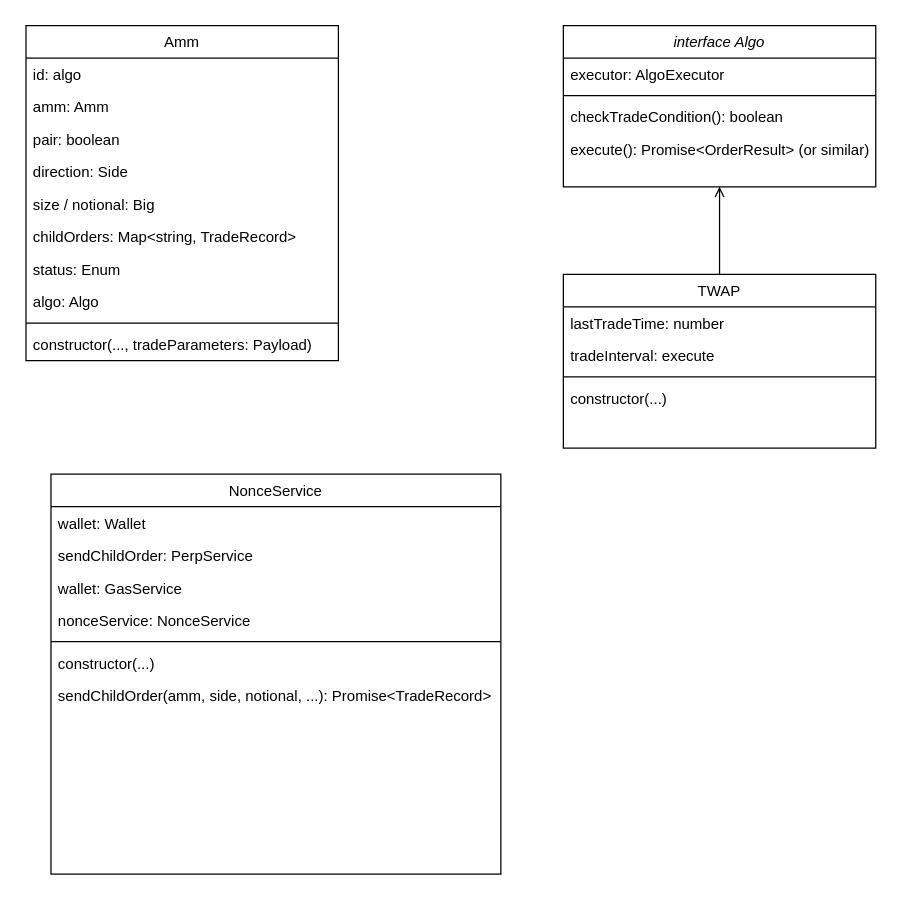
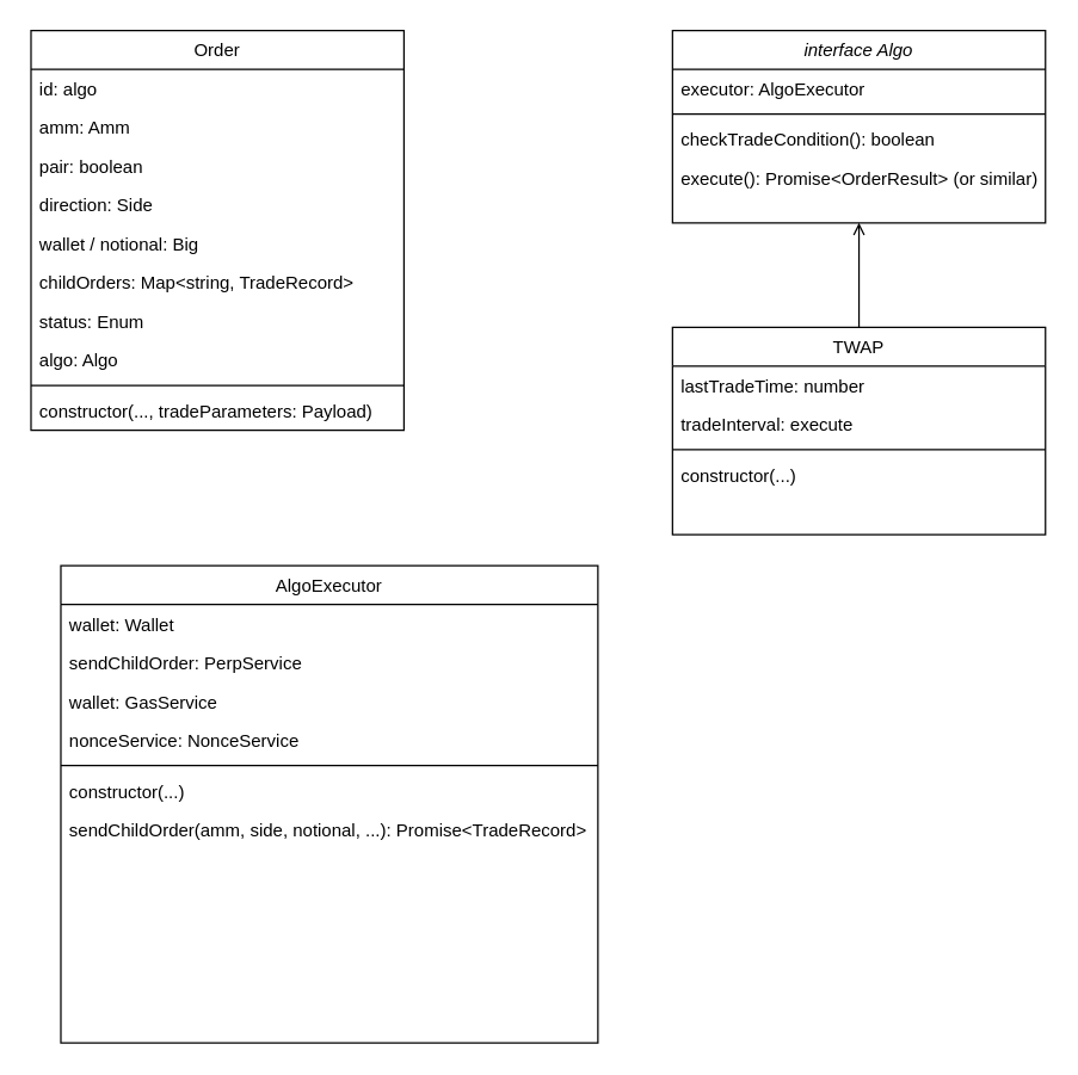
- <mxCell id="2" value="Amm" style="swimlane;fontStyle=0;align=center;verticalAlign=top;childLayout=stackLayout;horizontal=1;startSize=26;horizontalStack=0;resizeParent=1;resizeLast=0;collapsible=1;marginBottom=0;rounded=0;shadow=0;strokeWidth=1;" parent="1" vertex="1"><mxGeometry x="20" y="20" width="250" height="268" as="geometry"><mxRectangle x="230" y="140" width="160" height="26" as="alternateBounds" /></mxGeometry></mxCell>
+ <mxCell id="2" value="Order" style="swimlane;fontStyle=0;align=center;verticalAlign=top;childLayout=stackLayout;horizontal=1;startSize=26;horizontalStack=0;resizeParent=1;resizeLast=0;collapsible=1;marginBottom=0;rounded=0;shadow=0;strokeWidth=1;" parent="1" vertex="1"><mxGeometry x="20" y="20" width="250" height="268" as="geometry"><mxRectangle x="230" y="140" width="160" height="26" as="alternateBounds" /></mxGeometry></mxCell>
- <mxCell id="7" value="size / notional: Big" style="text;align=left;verticalAlign=top;spacingLeft=4;spacingRight=4;overflow=hidden;rotatable=0;points=[[0,0.5],[1,0.5]];portConstraint=eastwest;rounded=0;shadow=0;html=0;" parent="2" vertex="1"><mxGeometry y="130" width="250" height="26" as="geometry" /></mxCell>
+ <mxCell id="7" value="wallet / notional: Big" style="text;align=left;verticalAlign=top;spacingLeft=4;spacingRight=4;overflow=hidden;rotatable=0;points=[[0,0.5],[1,0.5]];portConstraint=eastwest;rounded=0;shadow=0;html=0;" parent="2" vertex="1"><mxGeometry y="130" width="250" height="26" as="geometry" /></mxCell>
- <mxCell id="24" value="NonceService" style="swimlane;fontStyle=0;align=center;verticalAlign=top;childLayout=stackLayout;horizontal=1;startSize=26;horizontalStack=0;resizeParent=1;resizeLast=0;collapsible=1;marginBottom=0;rounded=0;shadow=0;strokeWidth=1;" vertex="1" parent="1"><mxGeometry x="40" y="379" width="360" height="320" as="geometry"><mxRectangle x="230" y="140" width="160" height="26" as="alternateBounds" /></mxGeometry></mxCell>
+ <mxCell id="24" value="AlgoExecutor" style="swimlane;fontStyle=0;align=center;verticalAlign=top;childLayout=stackLayout;horizontal=1;startSize=26;horizontalStack=0;resizeParent=1;resizeLast=0;collapsible=1;marginBottom=0;rounded=0;shadow=0;strokeWidth=1;" vertex="1" parent="1"><mxGeometry x="40" y="379" width="360" height="320" as="geometry"><mxRectangle x="230" y="140" width="160" height="26" as="alternateBounds" /></mxGeometry></mxCell>
